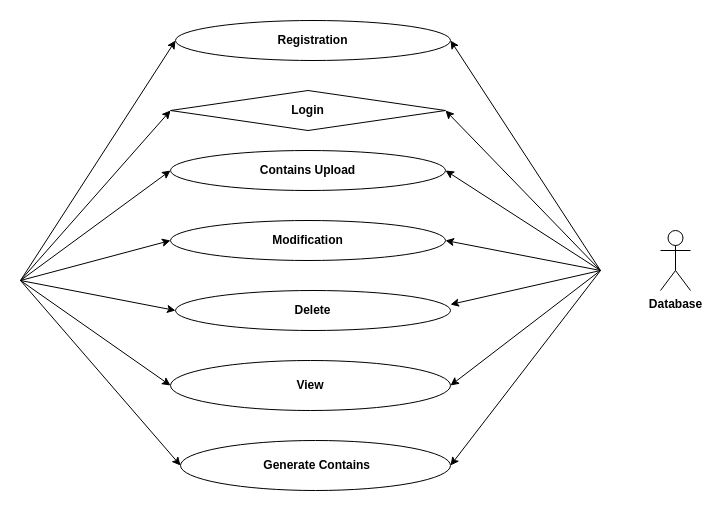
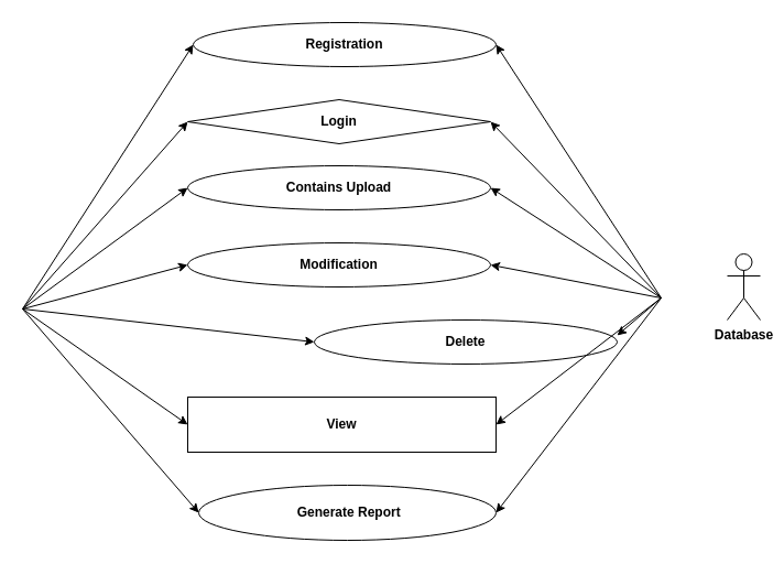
- <mxCell id="7" value="&lt;b&gt;Delete&lt;/b&gt;" style="ellipse;whiteSpace=wrap;html=1;" vertex="1" parent="1"><mxGeometry x="175" y="290" width="275" height="40" as="geometry" /></mxCell>
+ <mxCell id="7" value="&lt;b&gt;Delete&lt;/b&gt;" style="ellipse;whiteSpace=wrap;html=1;" vertex="1" parent="1"><mxGeometry x="285" y="290" width="275" height="40" as="geometry" /></mxCell>
- <mxCell id="3" value="&lt;b&gt;View&lt;/b&gt;" style="ellipse;whiteSpace=wrap;html=1;" vertex="1" parent="1"><mxGeometry x="170" y="360" width="280" height="50" as="geometry" /></mxCell>
+ <mxCell id="3" value="&lt;b&gt;View&lt;/b&gt;" style="whiteSpace=wrap;html=1;rounded=0;" vertex="1" parent="1"><mxGeometry x="170" y="360" width="280" height="50" as="geometry" /></mxCell>
- <mxCell id="9" value="&lt;b&gt;&amp;nbsp;Generate Contains&lt;/b&gt;" style="ellipse;whiteSpace=wrap;html=1;" vertex="1" parent="1"><mxGeometry x="180" y="440" width="270" height="50" as="geometry" /></mxCell>
+ <mxCell id="9" value="&lt;b&gt;&amp;nbsp;Generate Report&lt;/b&gt;" style="ellipse;whiteSpace=wrap;html=1;" vertex="1" parent="1"><mxGeometry x="180" y="440" width="270" height="50" as="geometry" /></mxCell>
